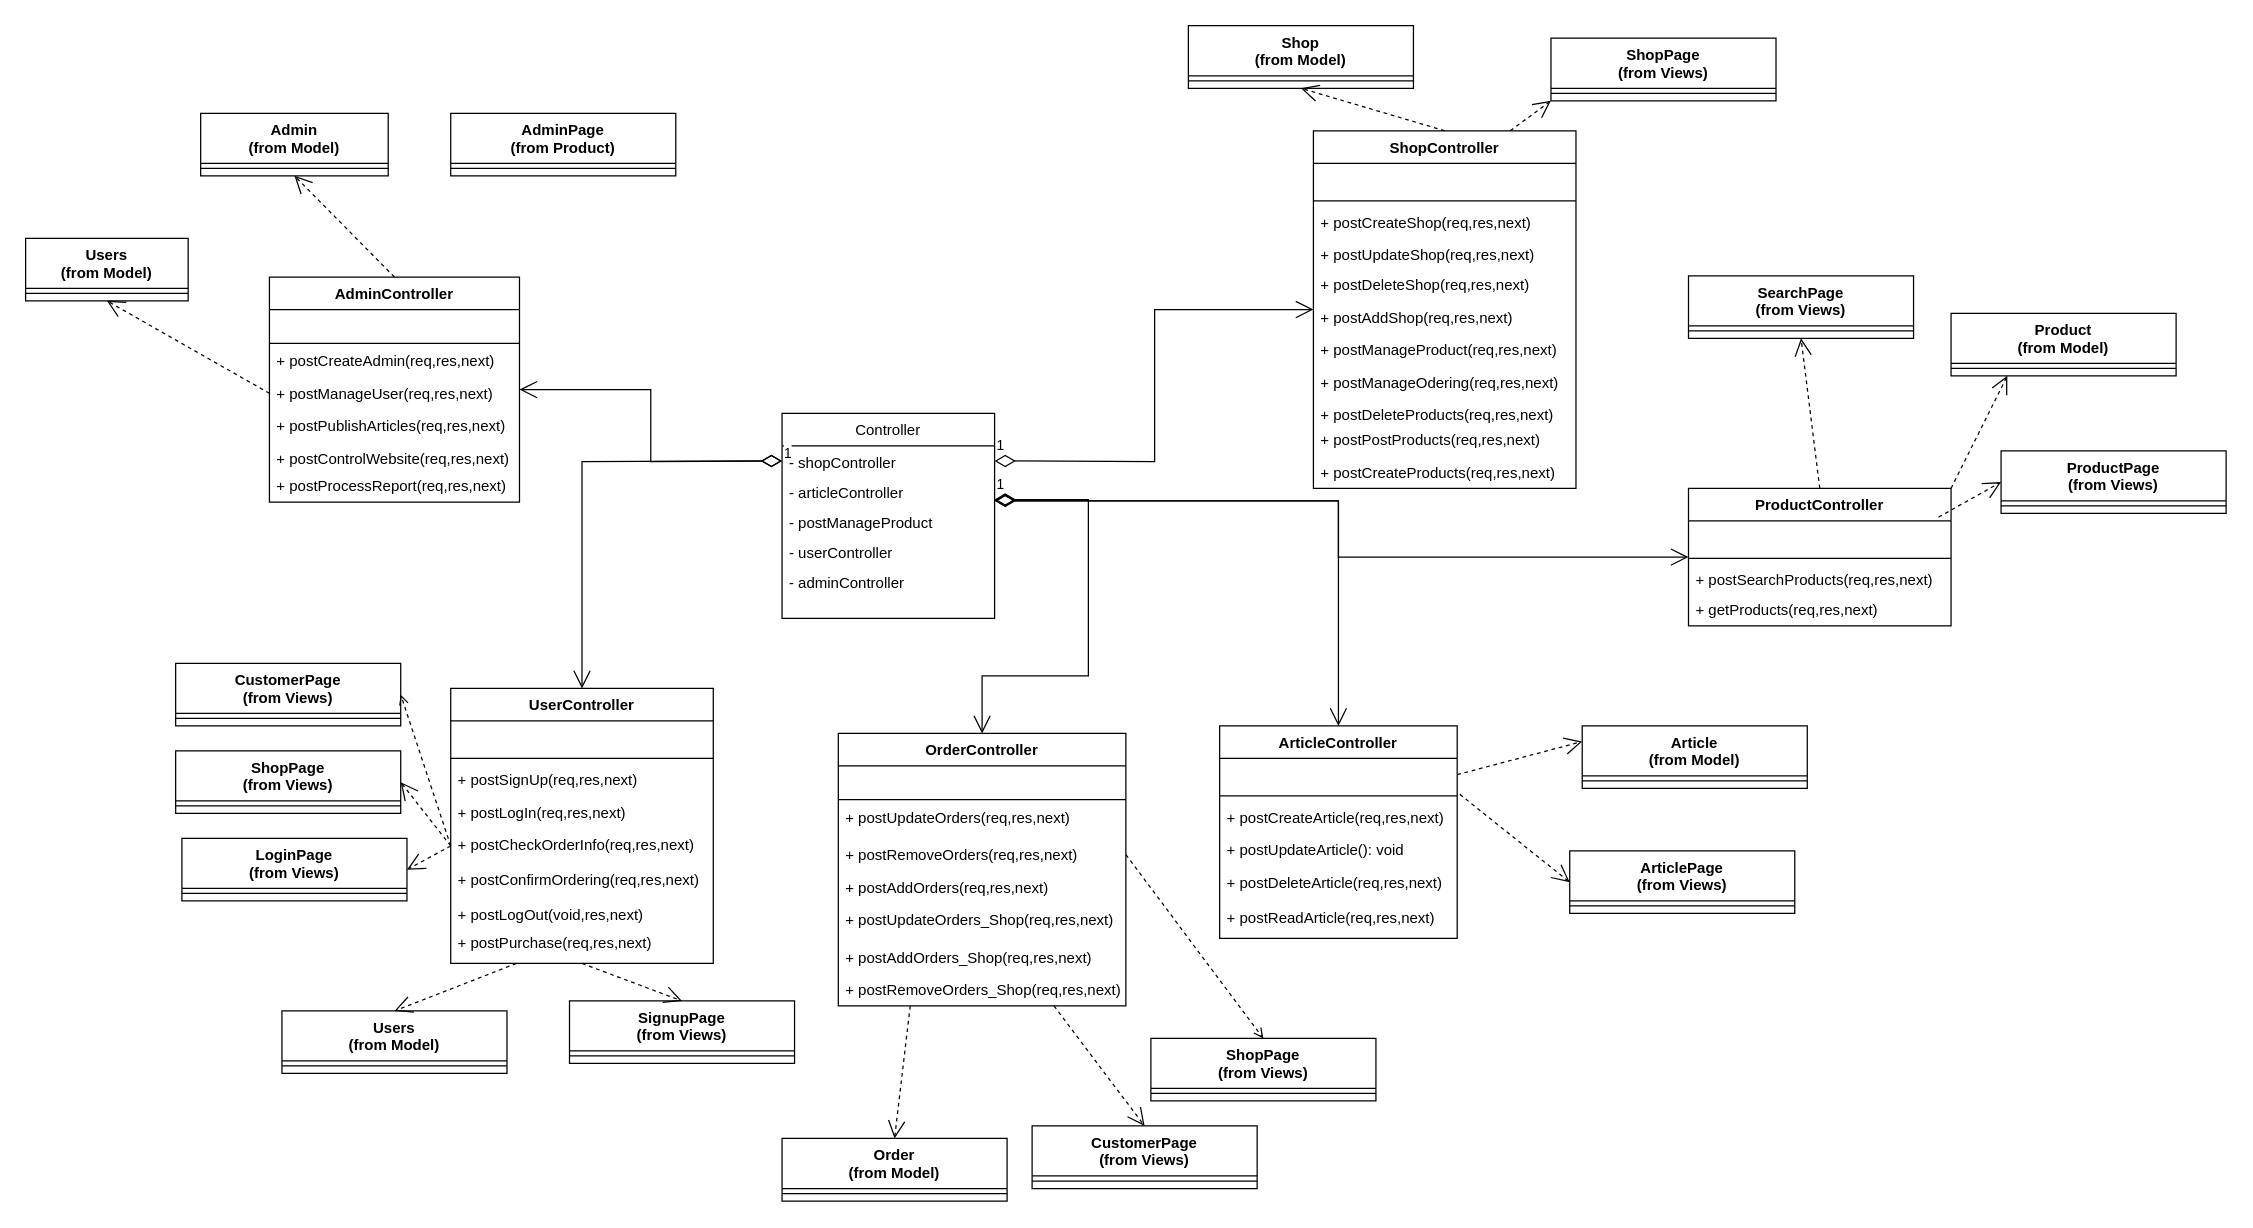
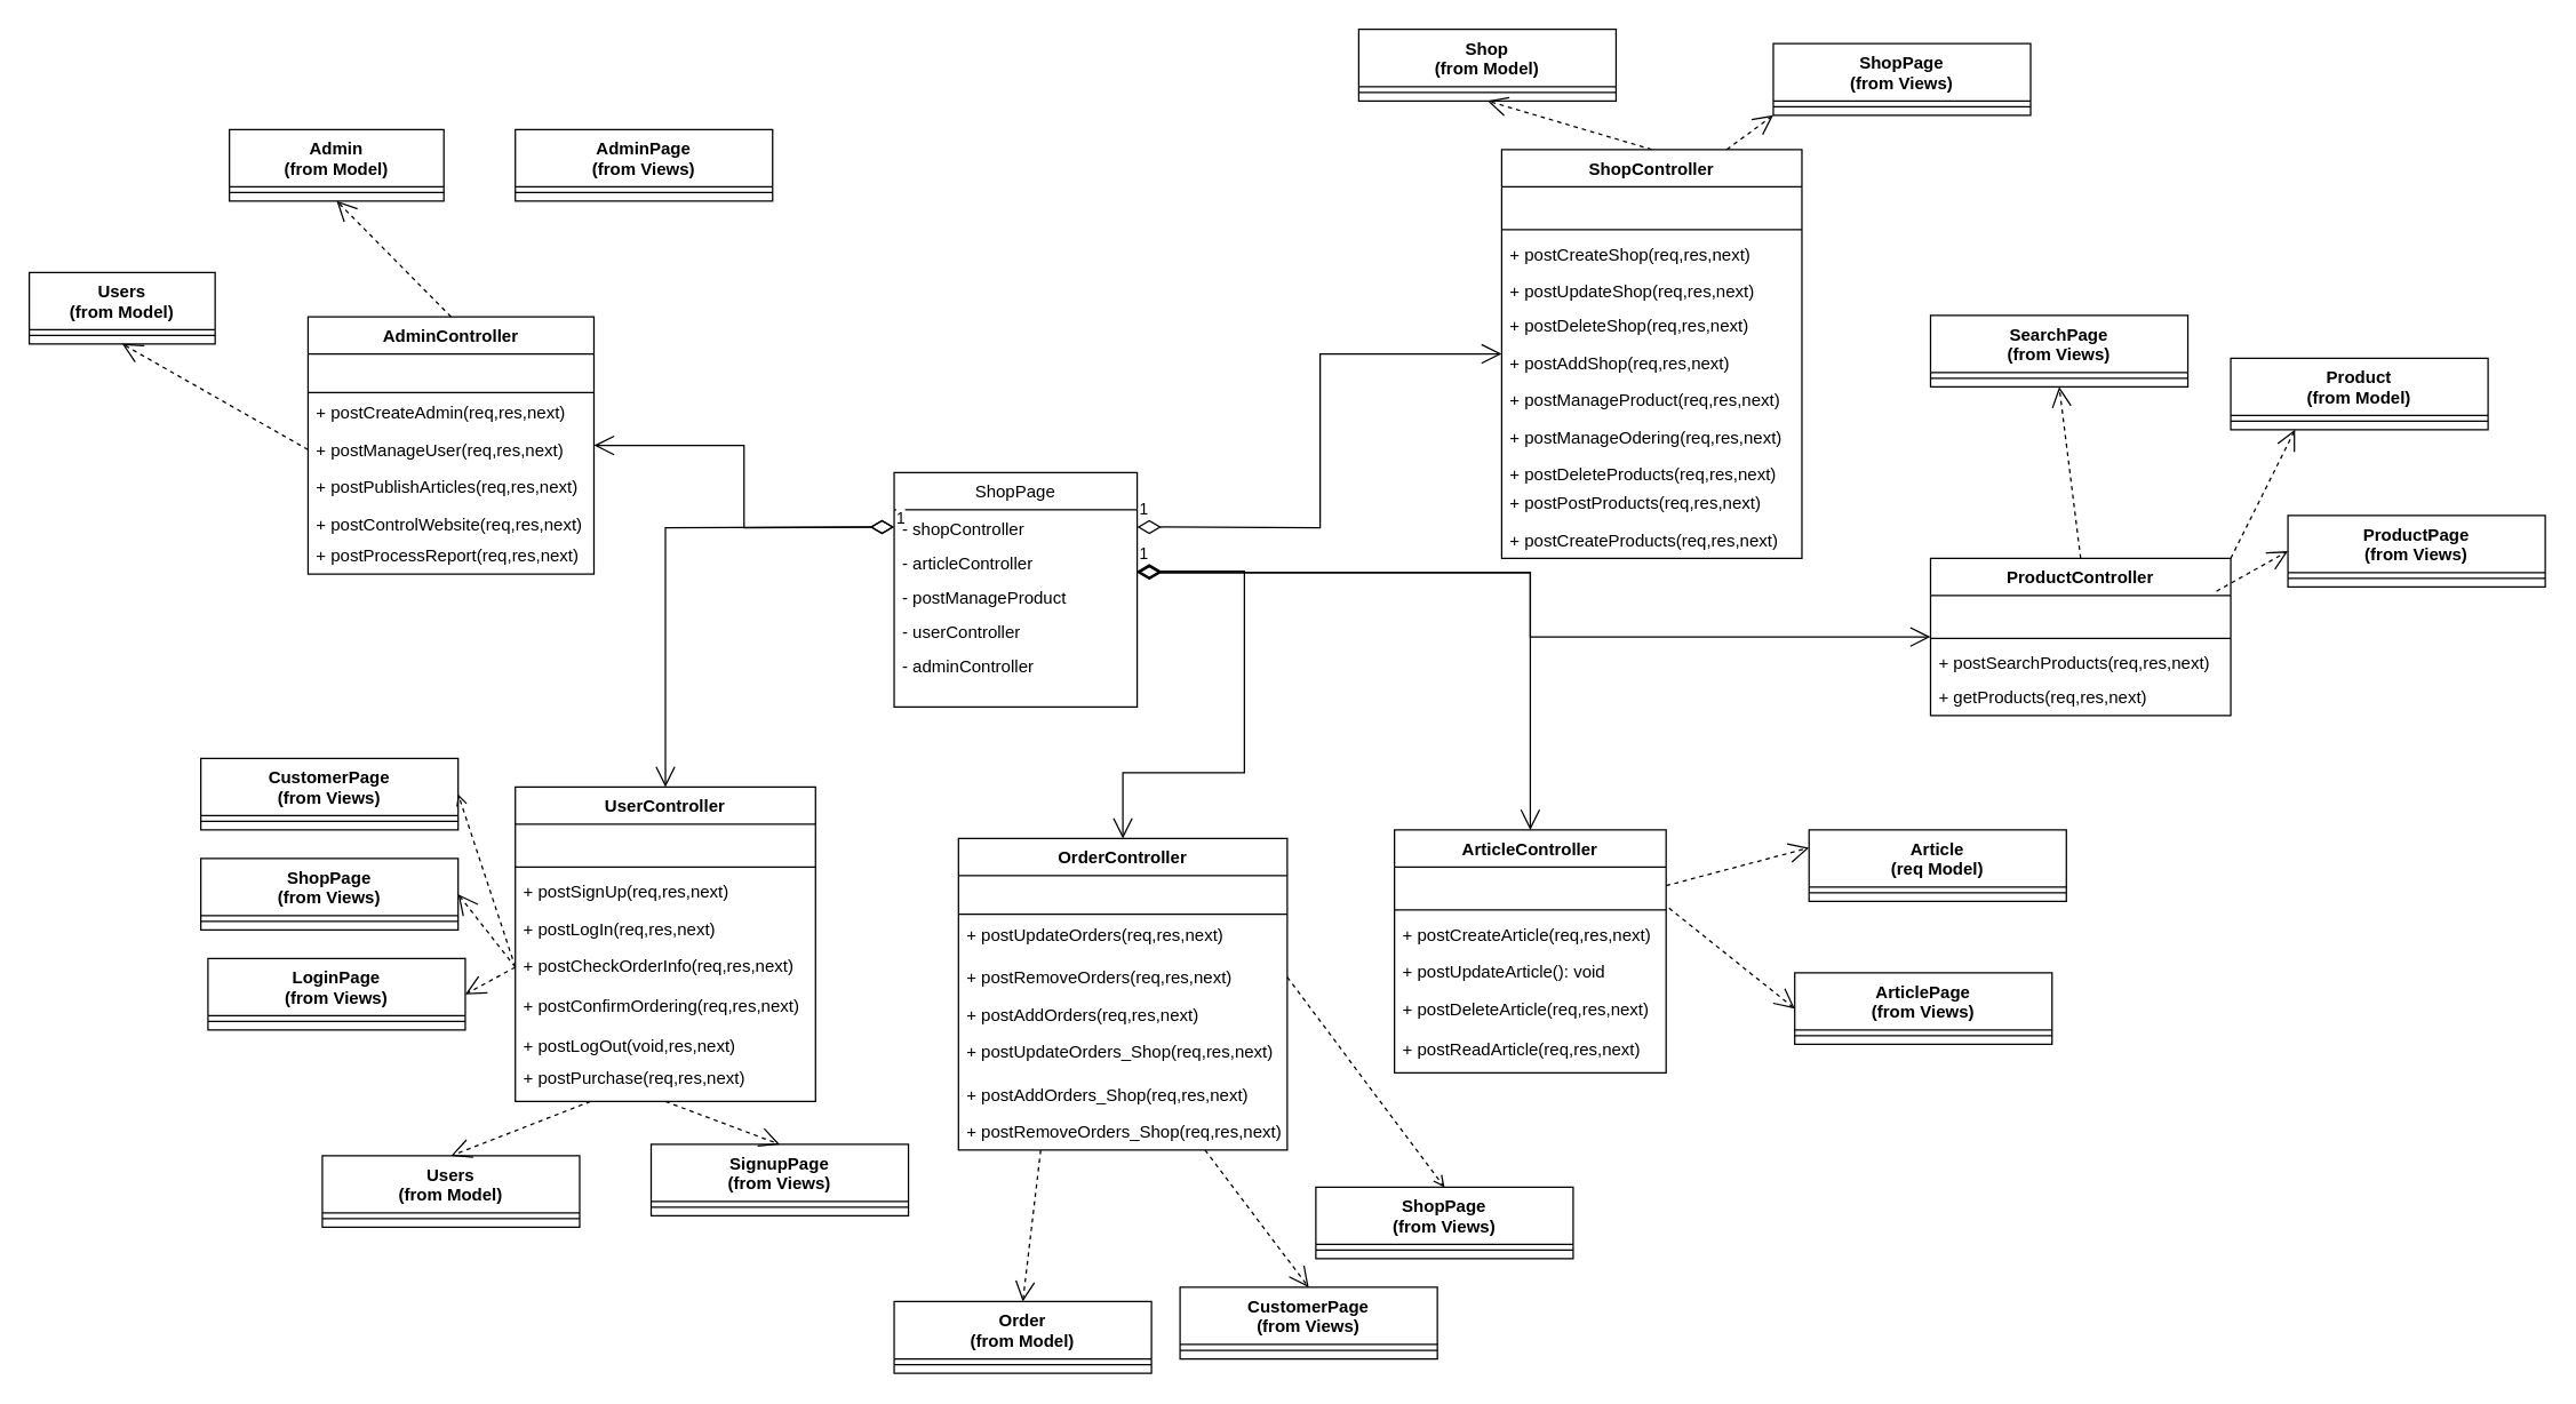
- <mxCell id="82" value="AdminPage&#10;(from Product)" style="swimlane;fontStyle=1;align=center;verticalAlign=top;childLayout=stackLayout;horizontal=1;startSize=40;horizontalStack=0;resizeParent=1;resizeLast=0;collapsible=1;marginBottom=0;rounded=0;shadow=0;strokeWidth=1;" parent="1" vertex="1"><mxGeometry x="360" y="90" width="180" height="50" as="geometry"><mxRectangle x="230" y="140" width="160" height="26" as="alternateBounds" /></mxGeometry></mxCell>
+ <mxCell id="82" value="AdminPage&#10;(from Views)" style="swimlane;fontStyle=1;align=center;verticalAlign=top;childLayout=stackLayout;horizontal=1;startSize=40;horizontalStack=0;resizeParent=1;resizeLast=0;collapsible=1;marginBottom=0;rounded=0;shadow=0;strokeWidth=1;" parent="1" vertex="1"><mxGeometry x="360" y="90" width="180" height="50" as="geometry"><mxRectangle x="230" y="140" width="160" height="26" as="alternateBounds" /></mxGeometry></mxCell>
- <mxCell id="47" value="Controller" style="swimlane;fontStyle=0;align=center;verticalAlign=top;childLayout=stackLayout;horizontal=1;startSize=26;horizontalStack=0;resizeParent=1;resizeLast=0;collapsible=1;marginBottom=0;rounded=0;shadow=0;strokeWidth=1;" parent="1" vertex="1"><mxGeometry x="625" y="330" width="170" height="164" as="geometry"><mxRectangle x="230" y="140" width="160" height="26" as="alternateBounds" /></mxGeometry></mxCell>
+ <mxCell id="47" value="ShopPage" style="swimlane;fontStyle=0;align=center;verticalAlign=top;childLayout=stackLayout;horizontal=1;startSize=26;horizontalStack=0;resizeParent=1;resizeLast=0;collapsible=1;marginBottom=0;rounded=0;shadow=0;strokeWidth=1;" parent="1" vertex="1"><mxGeometry x="625" y="330" width="170" height="164" as="geometry"><mxRectangle x="230" y="140" width="160" height="26" as="alternateBounds" /></mxGeometry></mxCell>
- <mxCell id="85" value="Article&#10;(from Model)" style="swimlane;fontStyle=1;align=center;verticalAlign=top;childLayout=stackLayout;horizontal=1;startSize=40;horizontalStack=0;resizeParent=1;resizeLast=0;collapsible=1;marginBottom=0;rounded=0;shadow=0;strokeWidth=1;" parent="1" vertex="1"><mxGeometry x="1265" y="580" width="180" height="50" as="geometry"><mxRectangle x="230" y="140" width="160" height="26" as="alternateBounds" /></mxGeometry></mxCell>
+ <mxCell id="85" value="Article&#10;(req Model)" style="swimlane;fontStyle=1;align=center;verticalAlign=top;childLayout=stackLayout;horizontal=1;startSize=40;horizontalStack=0;resizeParent=1;resizeLast=0;collapsible=1;marginBottom=0;rounded=0;shadow=0;strokeWidth=1;" parent="1" vertex="1"><mxGeometry x="1265" y="580" width="180" height="50" as="geometry"><mxRectangle x="230" y="140" width="160" height="26" as="alternateBounds" /></mxGeometry></mxCell>
